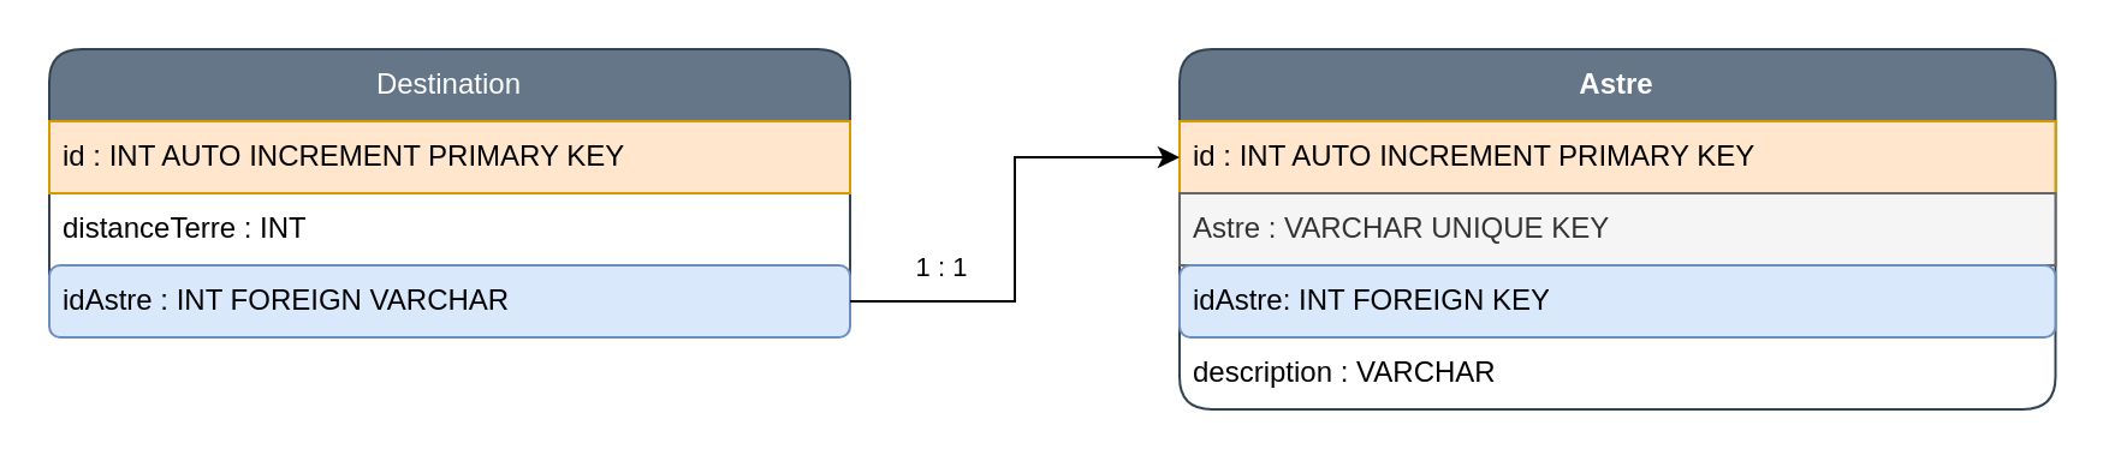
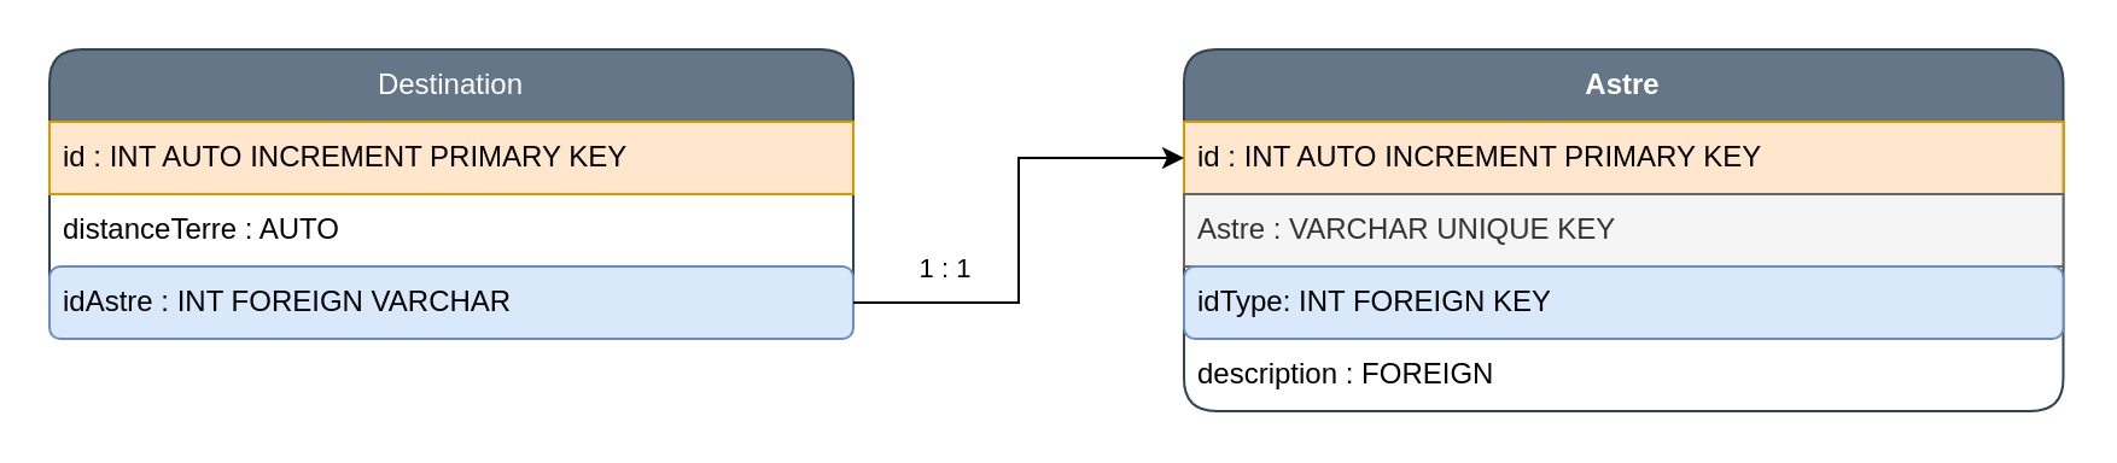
- <mxCell id="4" value="distanceTerre : INT" style="text;strokeColor=none;fillColor=none;align=left;verticalAlign=middle;spacingLeft=4;spacingRight=4;overflow=hidden;points=[[0,0.5],[1,0.5]];portConstraint=eastwest;rotatable=0;whiteSpace=wrap;html=1;rounded=1;" vertex="1" parent="2"><mxGeometry y="60" width="333" height="30" as="geometry" /></mxCell>
+ <mxCell id="4" value="distanceTerre : AUTO" style="text;strokeColor=none;fillColor=none;align=left;verticalAlign=middle;spacingLeft=4;spacingRight=4;overflow=hidden;points=[[0,0.5],[1,0.5]];portConstraint=eastwest;rotatable=0;whiteSpace=wrap;html=1;rounded=1;" vertex="1" parent="2"><mxGeometry y="60" width="333" height="30" as="geometry" /></mxCell>
- <mxCell id="9" value="idAstre: INT FOREIGN KEY" style="text;strokeColor=#6c8ebf;fillColor=#dae8fc;align=left;verticalAlign=middle;spacingLeft=4;spacingRight=4;overflow=hidden;points=[[0,0.5],[1,0.5]];portConstraint=eastwest;rotatable=0;whiteSpace=wrap;html=1;rounded=1;" vertex="1" parent="6"><mxGeometry y="90" width="364.25" height="30" as="geometry" /></mxCell>
+ <mxCell id="9" value="idType: INT FOREIGN KEY" style="text;strokeColor=#6c8ebf;fillColor=#dae8fc;align=left;verticalAlign=middle;spacingLeft=4;spacingRight=4;overflow=hidden;points=[[0,0.5],[1,0.5]];portConstraint=eastwest;rotatable=0;whiteSpace=wrap;html=1;rounded=1;" vertex="1" parent="6"><mxGeometry y="90" width="364.25" height="30" as="geometry" /></mxCell>
- <mxCell id="10" value="description : VARCHAR" style="text;strokeColor=none;fillColor=none;align=left;verticalAlign=middle;spacingLeft=4;spacingRight=4;overflow=hidden;points=[[0,0.5],[1,0.5]];portConstraint=eastwest;rotatable=0;whiteSpace=wrap;html=1;rounded=1;" vertex="1" parent="6"><mxGeometry y="120" width="364.25" height="30" as="geometry" /></mxCell>
+ <mxCell id="10" value="description : FOREIGN" style="text;strokeColor=none;fillColor=none;align=left;verticalAlign=middle;spacingLeft=4;spacingRight=4;overflow=hidden;points=[[0,0.5],[1,0.5]];portConstraint=eastwest;rotatable=0;whiteSpace=wrap;html=1;rounded=1;" vertex="1" parent="6"><mxGeometry y="120" width="364.25" height="30" as="geometry" /></mxCell>
